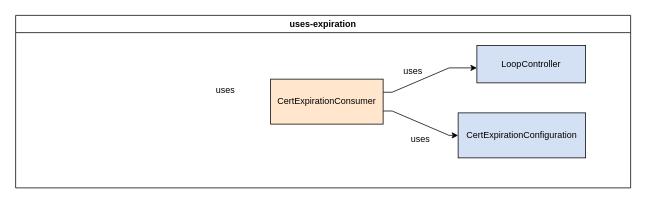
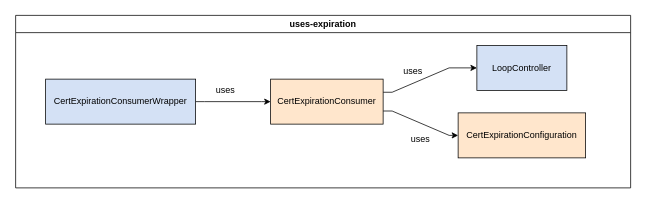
- <mxCell id="6" value="LoopController" style="rounded=0;whiteSpace=wrap;html=1;fillColor=#D4E1F5;container=0;" vertex="1" parent="1"><mxGeometry x="635" y="60" width="145" height="50" as="geometry" /></mxCell>
+ <mxCell id="6" value="LoopController" style="rounded=0;whiteSpace=wrap;html=1;fillColor=#D4E1F5;container=0;" vertex="1" parent="1"><mxGeometry x="635" y="60" width="120" height="60" as="geometry" /></mxCell>
+ <mxCell id="9" value="CertExpirationConsumerWrapper" style="rounded=0;whiteSpace=wrap;html=1;fillColor=#D4E1F5;container=0;" vertex="1" parent="1"><mxGeometry y="105" width="200" height="60" as="geometry" x="60" /></mxCell>
+ <mxCell id="8" style="edgeStyle=orthogonalEdgeStyle;rounded=0;orthogonalLoop=1;jettySize=auto;html=1;noEdgeStyle=1;orthogonal=1;" edge="1" parent="1" source="9" target="12"><mxGeometry relative="1" as="geometry"><Array as="points"><mxPoint x="272" y="135" /><mxPoint x="348" y="135" /></Array></mxGeometry></mxCell>
- <mxCell id="7" value="CertExpirationConfiguration" style="rounded=0;whiteSpace=wrap;html=1;fillColor=#D4E1F5;container=0;" vertex="1" parent="1"><mxGeometry x="610" y="150" width="170" height="60" as="geometry" /></mxCell>
+ <mxCell id="7" value="CertExpirationConfiguration" style="rounded=0;whiteSpace=wrap;html=1;fillColor=#ffe6cc;container=0;" vertex="1" parent="1"><mxGeometry x="610" y="150" width="170" height="60" as="geometry" /></mxCell>
